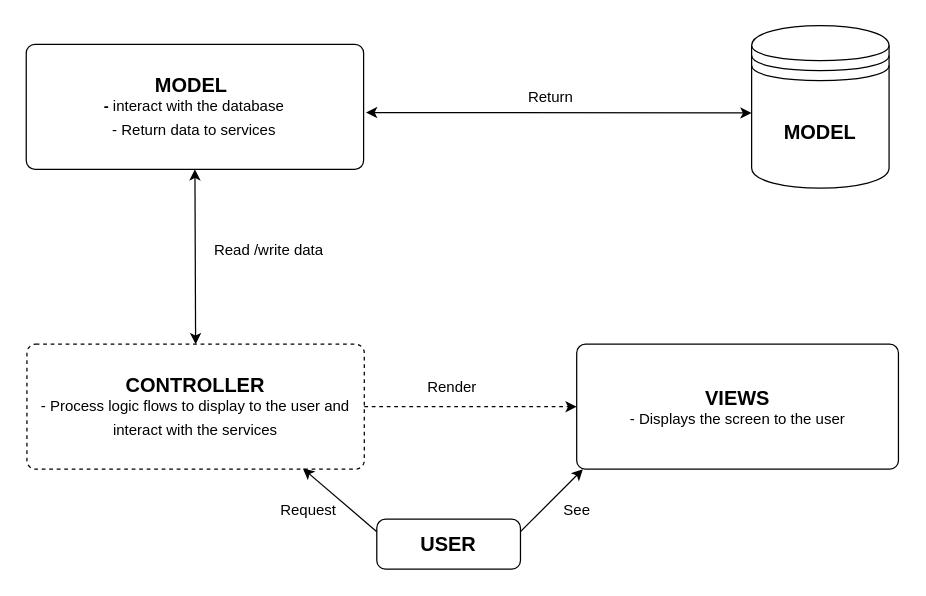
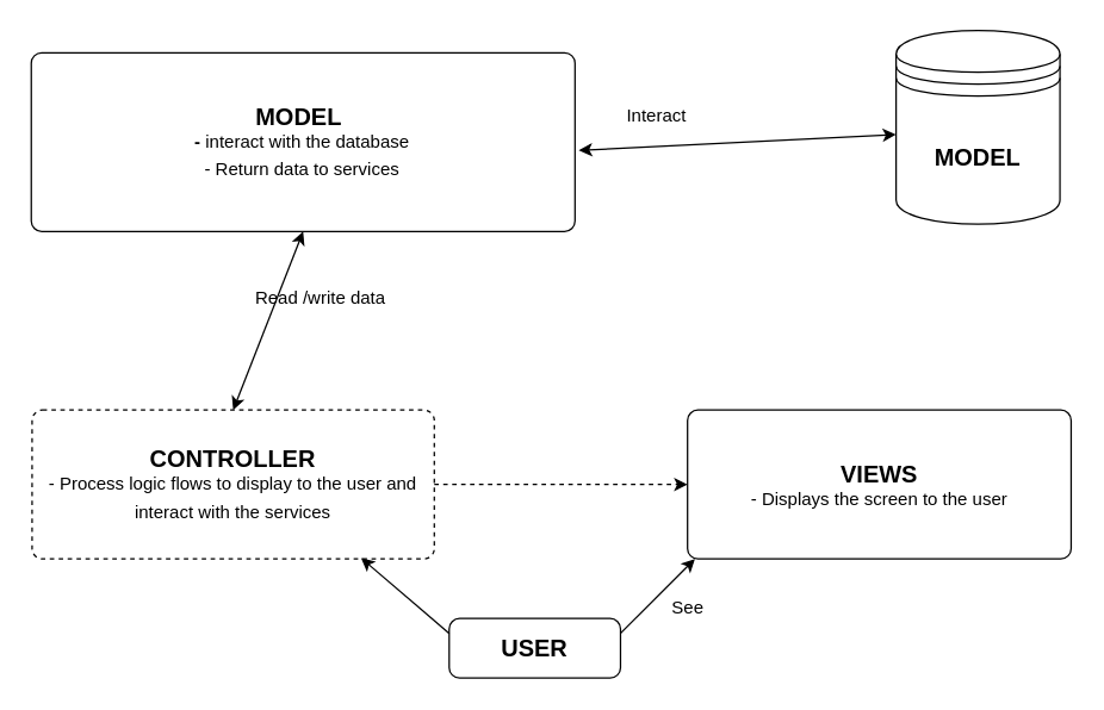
- <mxCell id="8" value="Return" style="text;html=1;align=center;verticalAlign=middle;resizable=0;points=[];autosize=1;strokeColor=none;fillColor=none;" parent="1" vertex="1"><mxGeometry x="410.45" y="63" width="60" height="30" as="geometry" /></mxCell>
+ <mxCell id="8" value="Interact" style="text;html=1;align=center;verticalAlign=middle;resizable=0;points=[];autosize=1;strokeColor=none;fillColor=none;" parent="1" vertex="1"><mxGeometry x="410.45" y="63" width="60" height="30" as="geometry" /></mxCell>
- <mxCell id="5" value="&lt;b&gt;&lt;font style=&quot;font-size: 16px;&quot;&gt;MODEL&amp;nbsp;&lt;br&gt;&lt;/font&gt;&lt;/b&gt;&lt;font style=&quot;font-size: 12px;&quot;&gt;&lt;b style=&quot;&quot;&gt;-&amp;nbsp;&lt;/b&gt;interact with the database&lt;br&gt;&lt;/font&gt;&lt;font style=&quot;font-size: 12px;&quot;&gt;&lt;font style=&quot;font-size: 12px;&quot;&gt;-&amp;nbsp;&lt;/font&gt;Return data to services&lt;/font&gt;&lt;font style=&quot;font-weight: bold; font-size: 16px;&quot;&gt;&lt;br&gt;&lt;/font&gt;" style="rounded=1;whiteSpace=wrap;html=1;absoluteArcSize=1;arcSize=14;strokeWidth=1;" parent="1" vertex="1"><mxGeometry x="20.45" y="35" width="270" height="100" as="geometry" /></mxCell>
+ <mxCell id="5" value="&lt;b&gt;&lt;font style=&quot;font-size: 16px;&quot;&gt;MODEL&amp;nbsp;&lt;br&gt;&lt;/font&gt;&lt;/b&gt;&lt;font style=&quot;font-size: 12px;&quot;&gt;&lt;b style=&quot;&quot;&gt;-&amp;nbsp;&lt;/b&gt;interact with the database&lt;br&gt;&lt;/font&gt;&lt;font style=&quot;font-size: 12px;&quot;&gt;&lt;font style=&quot;font-size: 12px;&quot;&gt;-&amp;nbsp;&lt;/font&gt;Return data to services&lt;/font&gt;&lt;font style=&quot;font-weight: bold; font-size: 16px;&quot;&gt;&lt;br&gt;&lt;/font&gt;" style="rounded=1;whiteSpace=wrap;html=1;absoluteArcSize=1;arcSize=14;strokeWidth=1;" parent="1" vertex="1"><mxGeometry x="20.45" y="35" width="365" height="120" as="geometry" /></mxCell>
- <mxCell id="14" value="Render" style="text;html=1;align=center;verticalAlign=middle;resizable=0;points=[];autosize=1;strokeColor=none;fillColor=none;" parent="1" vertex="1"><mxGeometry x="331" y="295" width="60" height="30" as="geometry" /></mxCell>
- <mxCell id="12" value="Request" style="text;html=1;align=center;verticalAlign=middle;resizable=0;points=[];autosize=1;strokeColor=none;fillColor=none;" parent="1" vertex="1"><mxGeometry x="211" y="393" width="70" height="30" as="geometry" /></mxCell>
